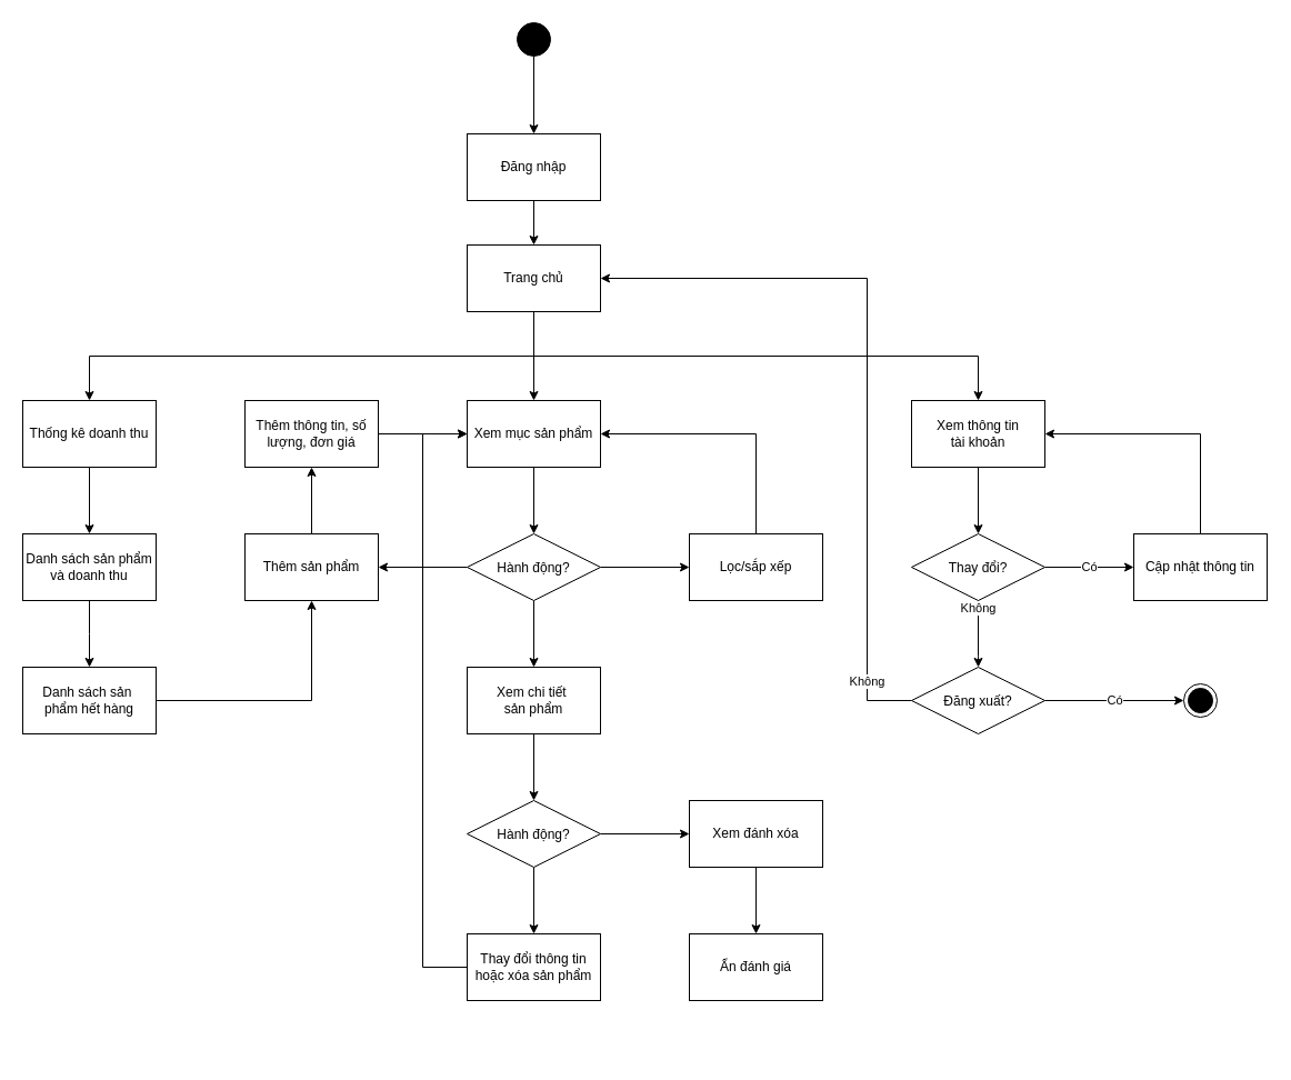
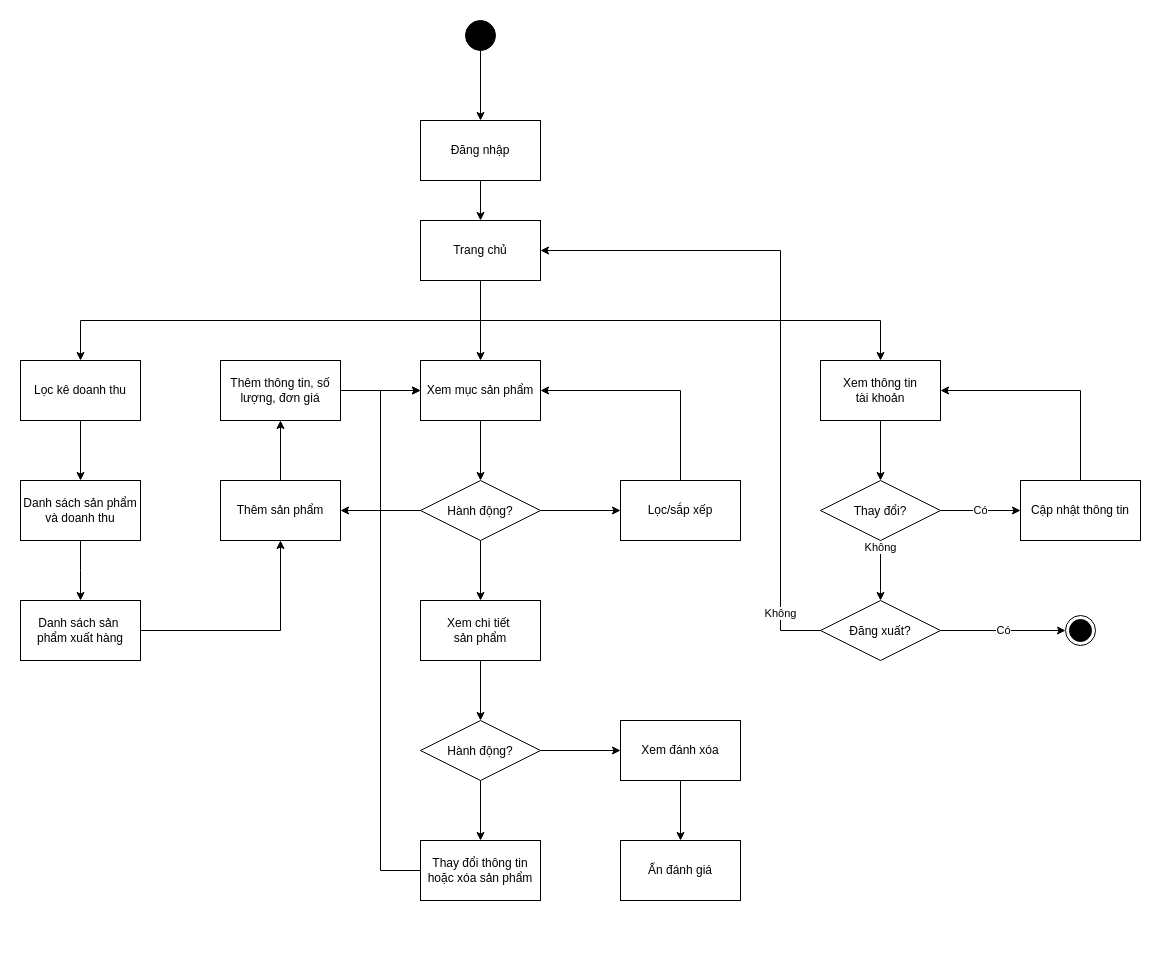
- <mxCell id="45" value="Thống kê doanh thu" style="rounded=0;whiteSpace=wrap;html=1;" vertex="1" parent="1"><mxGeometry x="20" y="360" width="120" height="60" as="geometry" /></mxCell>
+ <mxCell id="45" value="Lọc kê doanh thu" style="rounded=0;whiteSpace=wrap;html=1;" vertex="1" parent="1"><mxGeometry x="20" y="360" width="120" height="60" as="geometry" /></mxCell>
- <mxCell id="49" value="Danh sách sản&amp;nbsp;&lt;div&gt;phẩm hết hàng&lt;/div&gt;" style="rounded=0;whiteSpace=wrap;html=1;" vertex="1" parent="1"><mxGeometry x="20" y="600" width="120" height="60" as="geometry" /></mxCell>
+ <mxCell id="49" value="Danh sách sản&amp;nbsp;&lt;div&gt;phẩm xuất hàng&lt;/div&gt;" style="rounded=0;whiteSpace=wrap;html=1;" vertex="1" parent="1"><mxGeometry x="20" y="600" width="120" height="60" as="geometry" /></mxCell>
